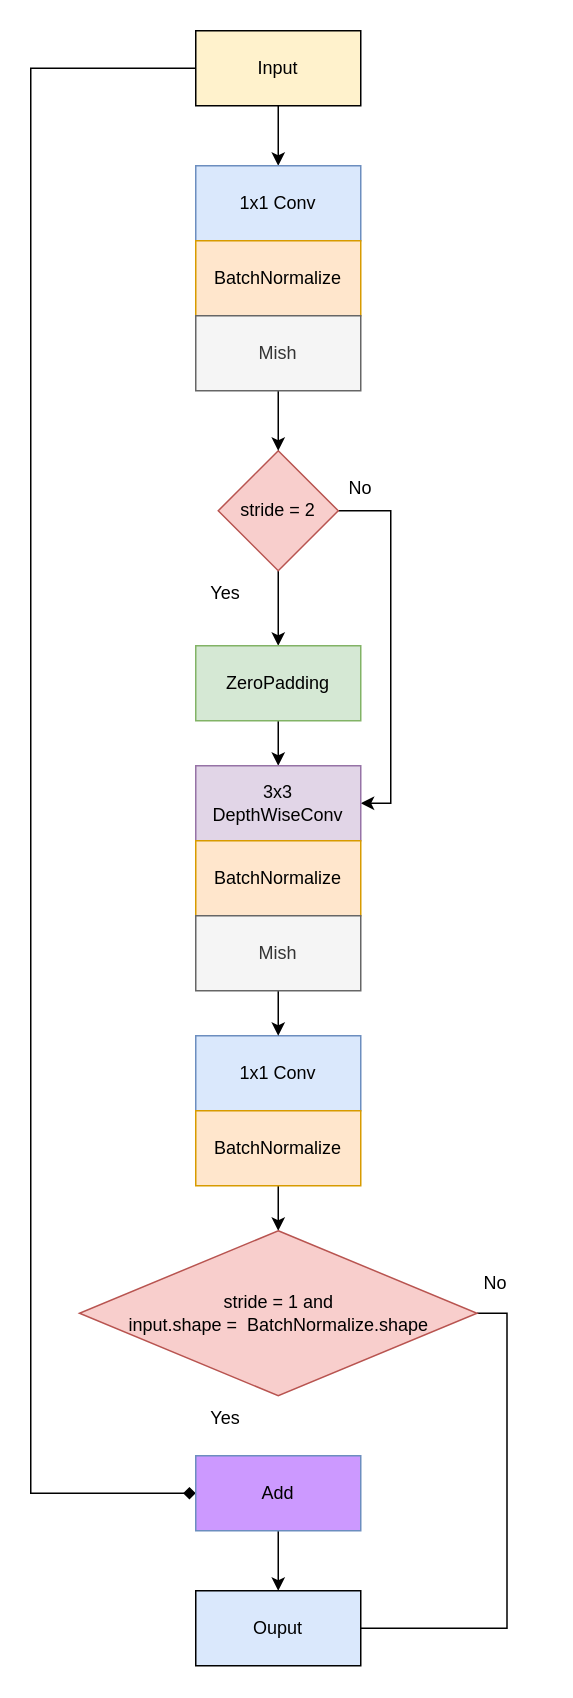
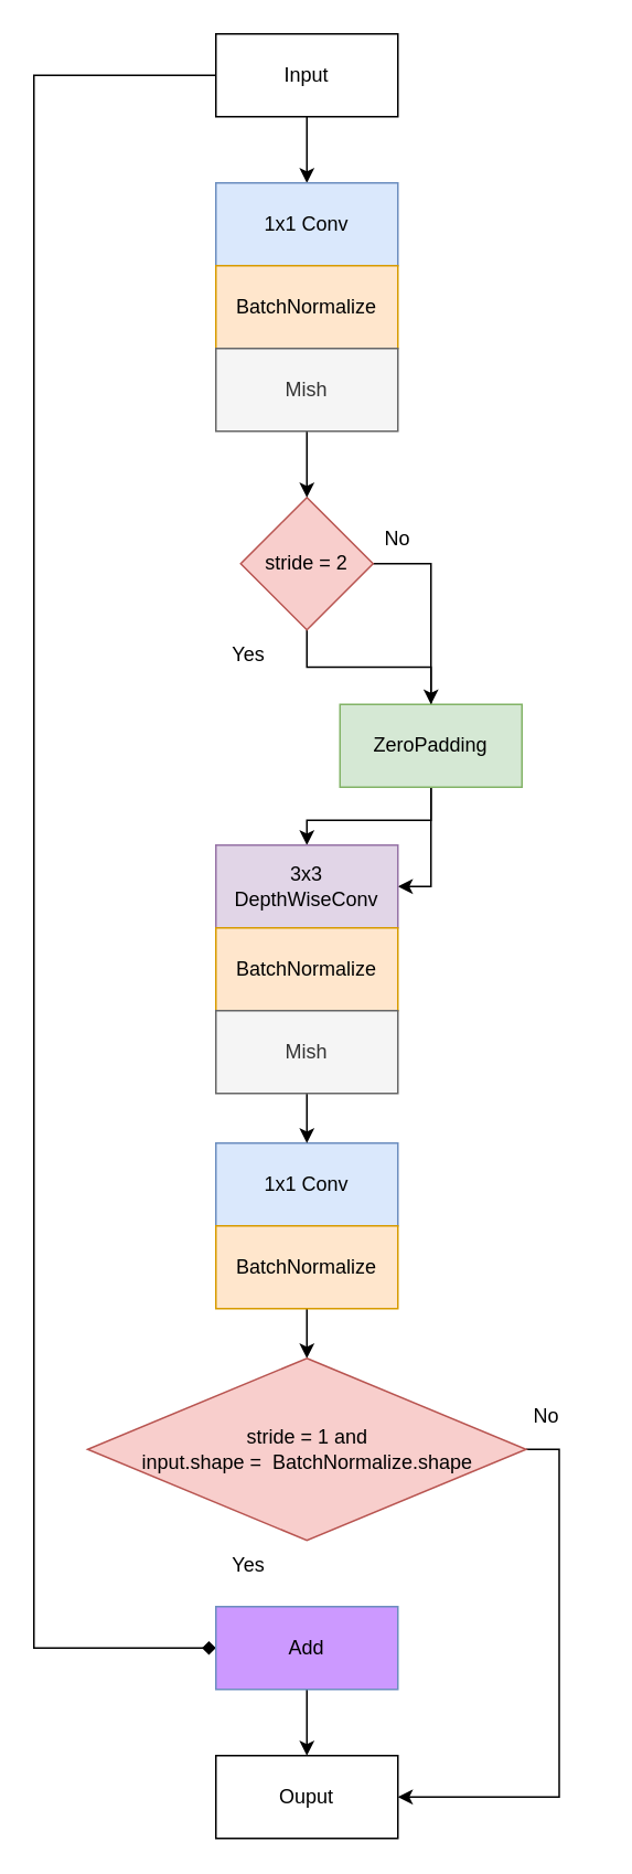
- <mxCell id="4" value="Input" style="rounded=0;whiteSpace=wrap;html=1;fillColor=#fff2cc;" parent="1" vertex="1"><mxGeometry x="130" width="110" height="50" as="geometry" y="20" /></mxCell>
+ <mxCell id="4" value="Input" style="rounded=0;whiteSpace=wrap;html=1;" parent="1" vertex="1"><mxGeometry x="130" width="110" height="50" as="geometry" y="20" /></mxCell>
- <mxCell id="12" value="ZeroPadding" style="rounded=0;whiteSpace=wrap;html=1;fillColor=#d5e8d4;strokeColor=#82b366;" parent="1" vertex="1"><mxGeometry x="130" y="430" width="110" height="50" as="geometry" /></mxCell>
+ <mxCell id="12" value="ZeroPadding" style="rounded=0;whiteSpace=wrap;html=1;fillColor=#d5e8d4;strokeColor=#82b366;" parent="1" vertex="1"><mxGeometry x="205" y="425" width="110" height="50" as="geometry" /></mxCell>
- <mxCell id="25" value="Ouput" style="rounded=0;whiteSpace=wrap;html=1;fillColor=#dae8fc;" parent="1" vertex="1"><mxGeometry x="130" y="1060" width="110" height="50" as="geometry" /></mxCell>
+ <mxCell id="25" value="Ouput" style="rounded=0;whiteSpace=wrap;html=1;" parent="1" vertex="1"><mxGeometry x="130" y="1060" width="110" height="50" as="geometry" /></mxCell>
- <mxCell id="26" style="edgeStyle=orthogonalEdgeStyle;rounded=0;orthogonalLoop=1;jettySize=auto;html=1;exitX=1;exitY=0.5;exitDx=0;exitDy=0;entryX=1;entryY=0.5;entryDx=0;entryDy=0;endArrow=none;" parent="1" source="27" target="25" edge="1"><mxGeometry relative="1" as="geometry" /></mxCell>
+ <mxCell id="26" style="edgeStyle=orthogonalEdgeStyle;rounded=0;orthogonalLoop=1;jettySize=auto;html=1;exitX=1;exitY=0.5;exitDx=0;exitDy=0;entryX=1;entryY=0.5;entryDx=0;entryDy=0;" parent="1" source="27" target="25" edge="1"><mxGeometry relative="1" as="geometry" /></mxCell>
